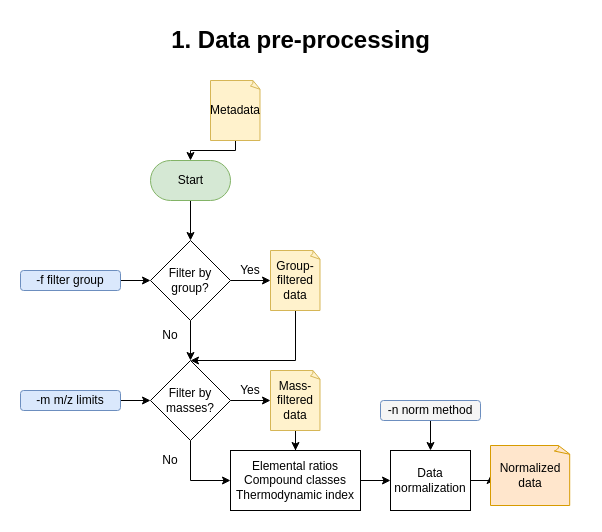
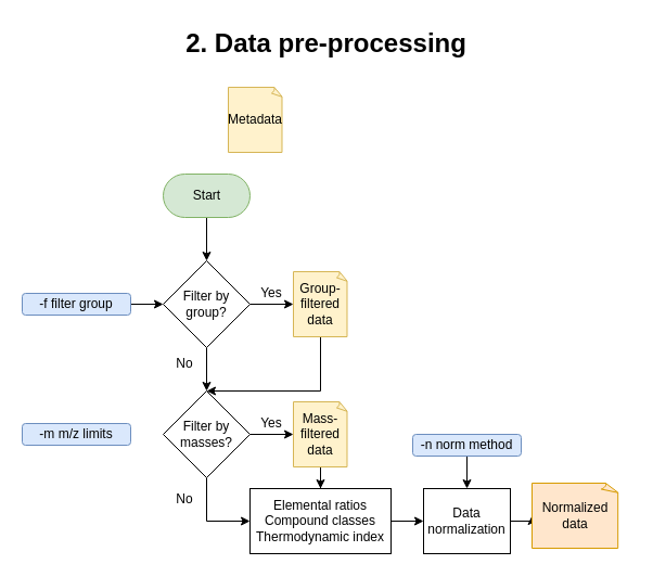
- <mxCell id="31" value="1. Data pre-processing" style="text;strokeColor=none;fillColor=none;html=1;fontSize=24;fontStyle=1;verticalAlign=middle;align=center;" vertex="1" parent="1"><mxGeometry x="20" y="20" width="560" height="40" as="geometry" /></mxCell>
+ <mxCell id="31" value="2. Data pre-processing" style="text;strokeColor=none;fillColor=none;html=1;fontSize=24;fontStyle=1;verticalAlign=middle;align=center;" vertex="1" parent="1"><mxGeometry x="20" y="20" width="560" height="40" as="geometry" /></mxCell>
- <mxCell id="4" style="edgeStyle=orthogonalEdgeStyle;rounded=0;orthogonalLoop=1;jettySize=auto;html=1;entryX=0.5;entryY=0.5;entryDx=0;entryDy=-20;entryPerimeter=0;" edge="1" parent="1" source="5" target="3"><mxGeometry relative="1" as="geometry"><Array as="points"><mxPoint x="235" y="150" /><mxPoint x="190" y="150" /></Array></mxGeometry></mxCell>
- <mxCell id="26" style="edgeStyle=orthogonalEdgeStyle;rounded=0;orthogonalLoop=1;jettySize=auto;html=1;entryX=0;entryY=0.5;entryDx=0;entryDy=0;" edge="1" parent="1" source="27" target="11"><mxGeometry relative="1" as="geometry" /></mxCell>
- <mxCell id="29" value="-n norm method" style="rounded=1;whiteSpace=wrap;html=1;fillColor=#f5f5f5;strokeColor=#6c8ebf;" vertex="1" parent="1"><mxGeometry x="380" y="400" width="100" height="20" as="geometry" /></mxCell>
+ <mxCell id="29" value="-n norm method" style="rounded=1;whiteSpace=wrap;html=1;fillColor=#dae8fc;strokeColor=#6c8ebf;" vertex="1" parent="1"><mxGeometry x="380" y="400" width="100" height="20" as="geometry" /></mxCell>
